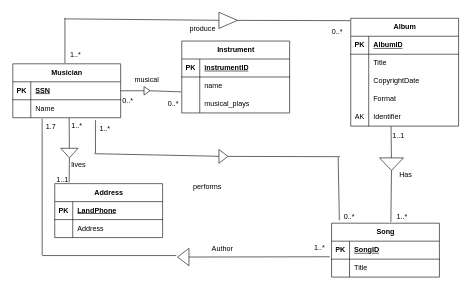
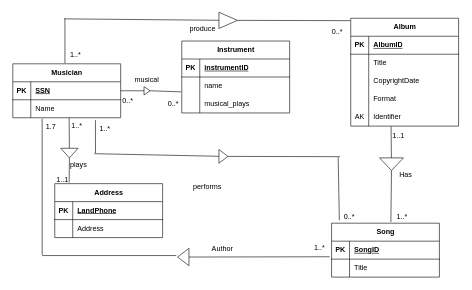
- <mxCell id="86" value="lives" style="text;html=1;strokeColor=none;fillColor=none;align=center;verticalAlign=middle;whiteSpace=wrap;rounded=0;" vertex="1" parent="1"><mxGeometry x="100" y="258.5" width="60" height="30" as="geometry" /></mxCell>
+ <mxCell id="86" value="plays" style="text;html=1;strokeColor=none;fillColor=none;align=center;verticalAlign=middle;whiteSpace=wrap;rounded=0;" vertex="1" parent="1"><mxGeometry x="100" y="258.5" width="60" height="30" as="geometry" /></mxCell>
